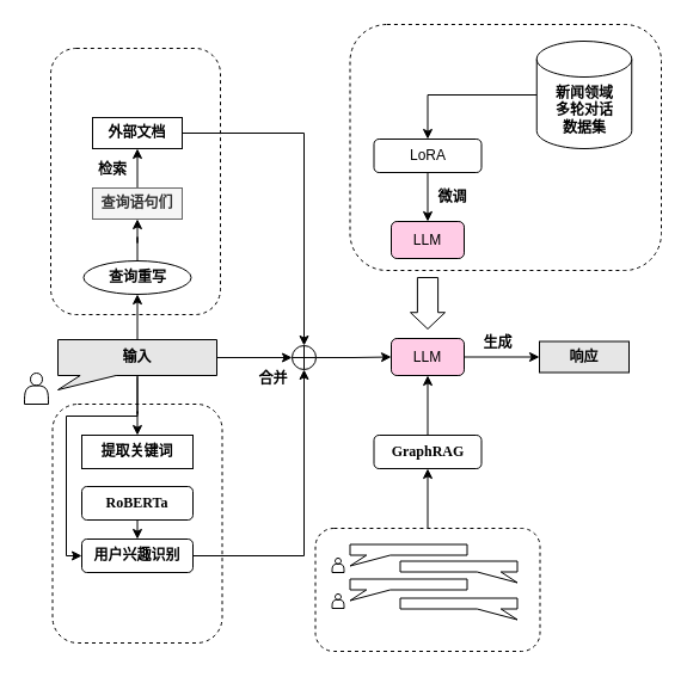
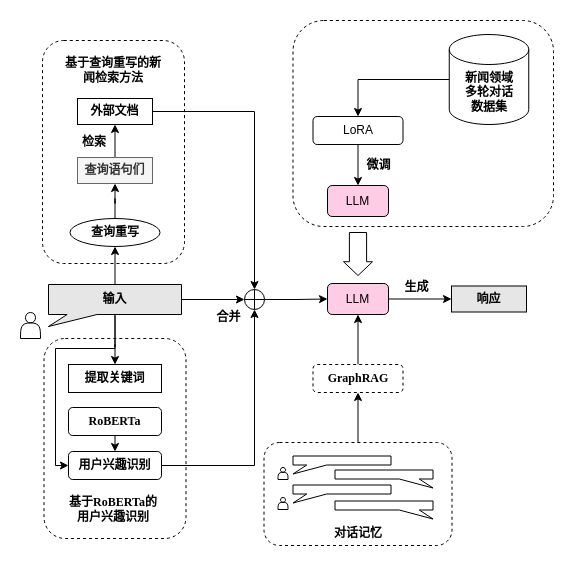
+ <mxCell id="18" value="基于查询重写的新闻检索方法" style="text;html=1;align=center;verticalAlign=middle;whiteSpace=wrap;rounded=0;fontFamily=宋体;fontStyle=1" parent="1" vertex="1"><mxGeometry x="62.25" y="42" width="101.5" height="56" as="geometry" /></mxCell>
- <mxCell id="38" value="GraphRAG" style="rounded=1;whiteSpace=wrap;html=1;fontFamily=宋体;fontStyle=1" parent="1" vertex="1"><mxGeometry x="312.5" y="364" width="90" height="28" as="geometry" /></mxCell>
+ <mxCell id="38" value="GraphRAG" style="rounded=1;whiteSpace=wrap;html=1;fontFamily=宋体;fontStyle=1;dashed=1;" parent="1" vertex="1"><mxGeometry x="312.5" y="364" width="90" height="28" as="geometry" /></mxCell>
+ <mxCell id="22" value="基于RoBERTa的用户兴趣识别" style="text;html=1;align=center;verticalAlign=middle;whiteSpace=wrap;rounded=0;fontFamily=宋体;fontStyle=1" parent="1" vertex="1"><mxGeometry x="66.88" y="487.5" width="92.25" height="43" as="geometry" /></mxCell>
+ <mxCell id="36" value="对话记忆" style="text;html=1;align=center;verticalAlign=middle;whiteSpace=wrap;rounded=0;fontFamily=宋体;fontStyle=1" parent="1" vertex="1"><mxGeometry x="322.5" y="521" width="70" height="24" as="geometry" /></mxCell>
